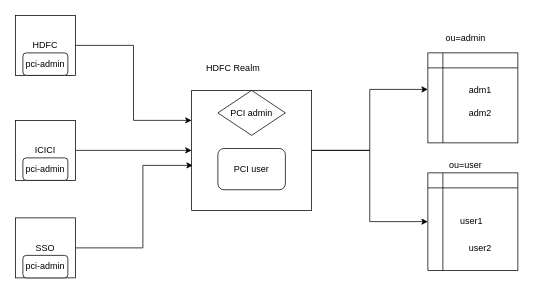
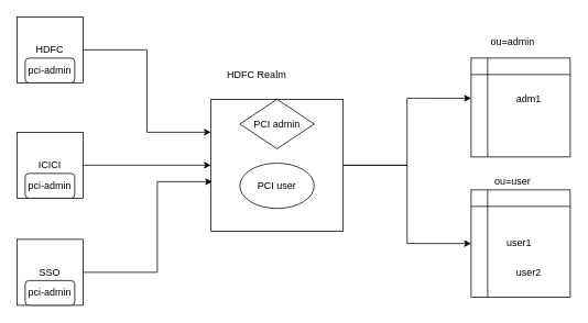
- <mxCell id="14" value="adm2" style="text;html=1;strokeColor=none;fillColor=none;align=center;verticalAlign=middle;whiteSpace=wrap;rounded=0;" parent="1" vertex="1"><mxGeometry x="620" y="140" width="40" height="20" as="geometry" /></mxCell>
- <mxCell id="19" value="PCI user" style="rounded=1;whiteSpace=wrap;html=1;" parent="16" vertex="1"><mxGeometry x="35" y="77.5" width="90" height="55" as="geometry" /></mxCell>
+ <mxCell id="19" value="PCI user" style="ellipse;whiteSpace=wrap;html=1;" parent="16" vertex="1"><mxGeometry x="35" y="77.5" width="90" height="55" as="geometry" /></mxCell>
